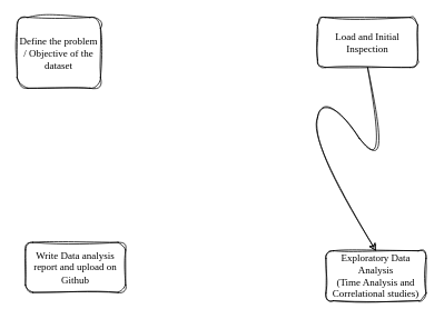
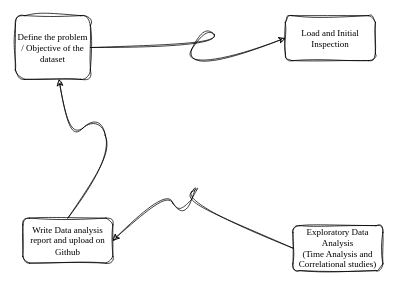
+ <mxCell id="6" value="" style="curved=1;endArrow=classic;html=1;rounded=0;sketch=1;hachureGap=4;jiggle=2;curveFitting=1;fontFamily=Architects Daughter;fontSource=https%3A%2F%2Ffonts.googleapis.com%2Fcss%3Ffamily%3DArchitects%2BDaughter;exitX=1;exitY=0.5;exitDx=0;exitDy=0;entryX=0;entryY=0.5;entryDx=0;entryDy=0;" parent="1" source="2" target="3" edge="1"><mxGeometry width="50" height="50" relative="1" as="geometry"><mxPoint x="280" y="220" as="sourcePoint" /><mxPoint x="330" y="170" as="targetPoint" /><Array as="points"><mxPoint x="300" y="60" /><mxPoint x="270" y="30" /><mxPoint x="240" y="100" /></Array></mxGeometry></mxCell>
- <mxCell id="8" value="" style="curved=1;endArrow=classic;html=1;rounded=0;sketch=1;hachureGap=4;jiggle=2;curveFitting=1;fontFamily=Architects Daughter;fontSource=https%3A%2F%2Ffonts.googleapis.com%2Fcss%3Ffamily%3DArchitects%2BDaughter;exitX=0.5;exitY=1;exitDx=0;exitDy=0;entryX=0.5;entryY=0;entryDx=0;entryDy=0;" parent="1" source="3" target="5" edge="1"><mxGeometry width="50" height="50" relative="1" as="geometry"><mxPoint x="140" y="130" as="sourcePoint" /><mxPoint x="380" y="130" as="targetPoint" /><Array as="points"><mxPoint x="470" y="220" /><mxPoint x="390" y="110" /><mxPoint x="370" y="170" /></Array></mxGeometry></mxCell>
+ <mxCell id="9" value="" style="curved=1;endArrow=classic;html=1;rounded=0;sketch=1;hachureGap=4;jiggle=2;curveFitting=1;fontFamily=Architects Daughter;fontSource=https%3A%2F%2Ffonts.googleapis.com%2Fcss%3Ffamily%3DArchitects%2BDaughter;exitX=0.5;exitY=0;exitDx=0;exitDy=0;entryX=0.583;entryY=1;entryDx=0;entryDy=0;entryPerimeter=0;" parent="1" source="4" target="2" edge="1"><mxGeometry width="50" height="50" relative="1" as="geometry"><mxPoint x="250" y="80" as="sourcePoint" /><mxPoint x="270" y="290" as="targetPoint" /><Array as="points"><mxPoint x="150" y="210" /><mxPoint x="130" y="150" /><mxPoint x="90" y="190" /></Array></mxGeometry></mxCell>
+ <mxCell id="7" value="" style="curved=1;endArrow=classic;html=1;rounded=0;sketch=1;hachureGap=4;jiggle=2;curveFitting=1;fontFamily=Architects Daughter;fontSource=https%3A%2F%2Ffonts.googleapis.com%2Fcss%3Ffamily%3DArchitects%2BDaughter;exitX=0;exitY=0.5;exitDx=0;exitDy=0;entryX=1;entryY=0.5;entryDx=0;entryDy=0;" parent="1" source="5" target="4" edge="1"><mxGeometry width="50" height="50" relative="1" as="geometry"><mxPoint x="120" y="200" as="sourcePoint" /><mxPoint x="360" y="200" as="targetPoint" /><Array as="points"><mxPoint x="240" y="270" /><mxPoint x="270" y="240" /><mxPoint x="240" y="290" /><mxPoint x="220" y="250" /></Array></mxGeometry></mxCell>
